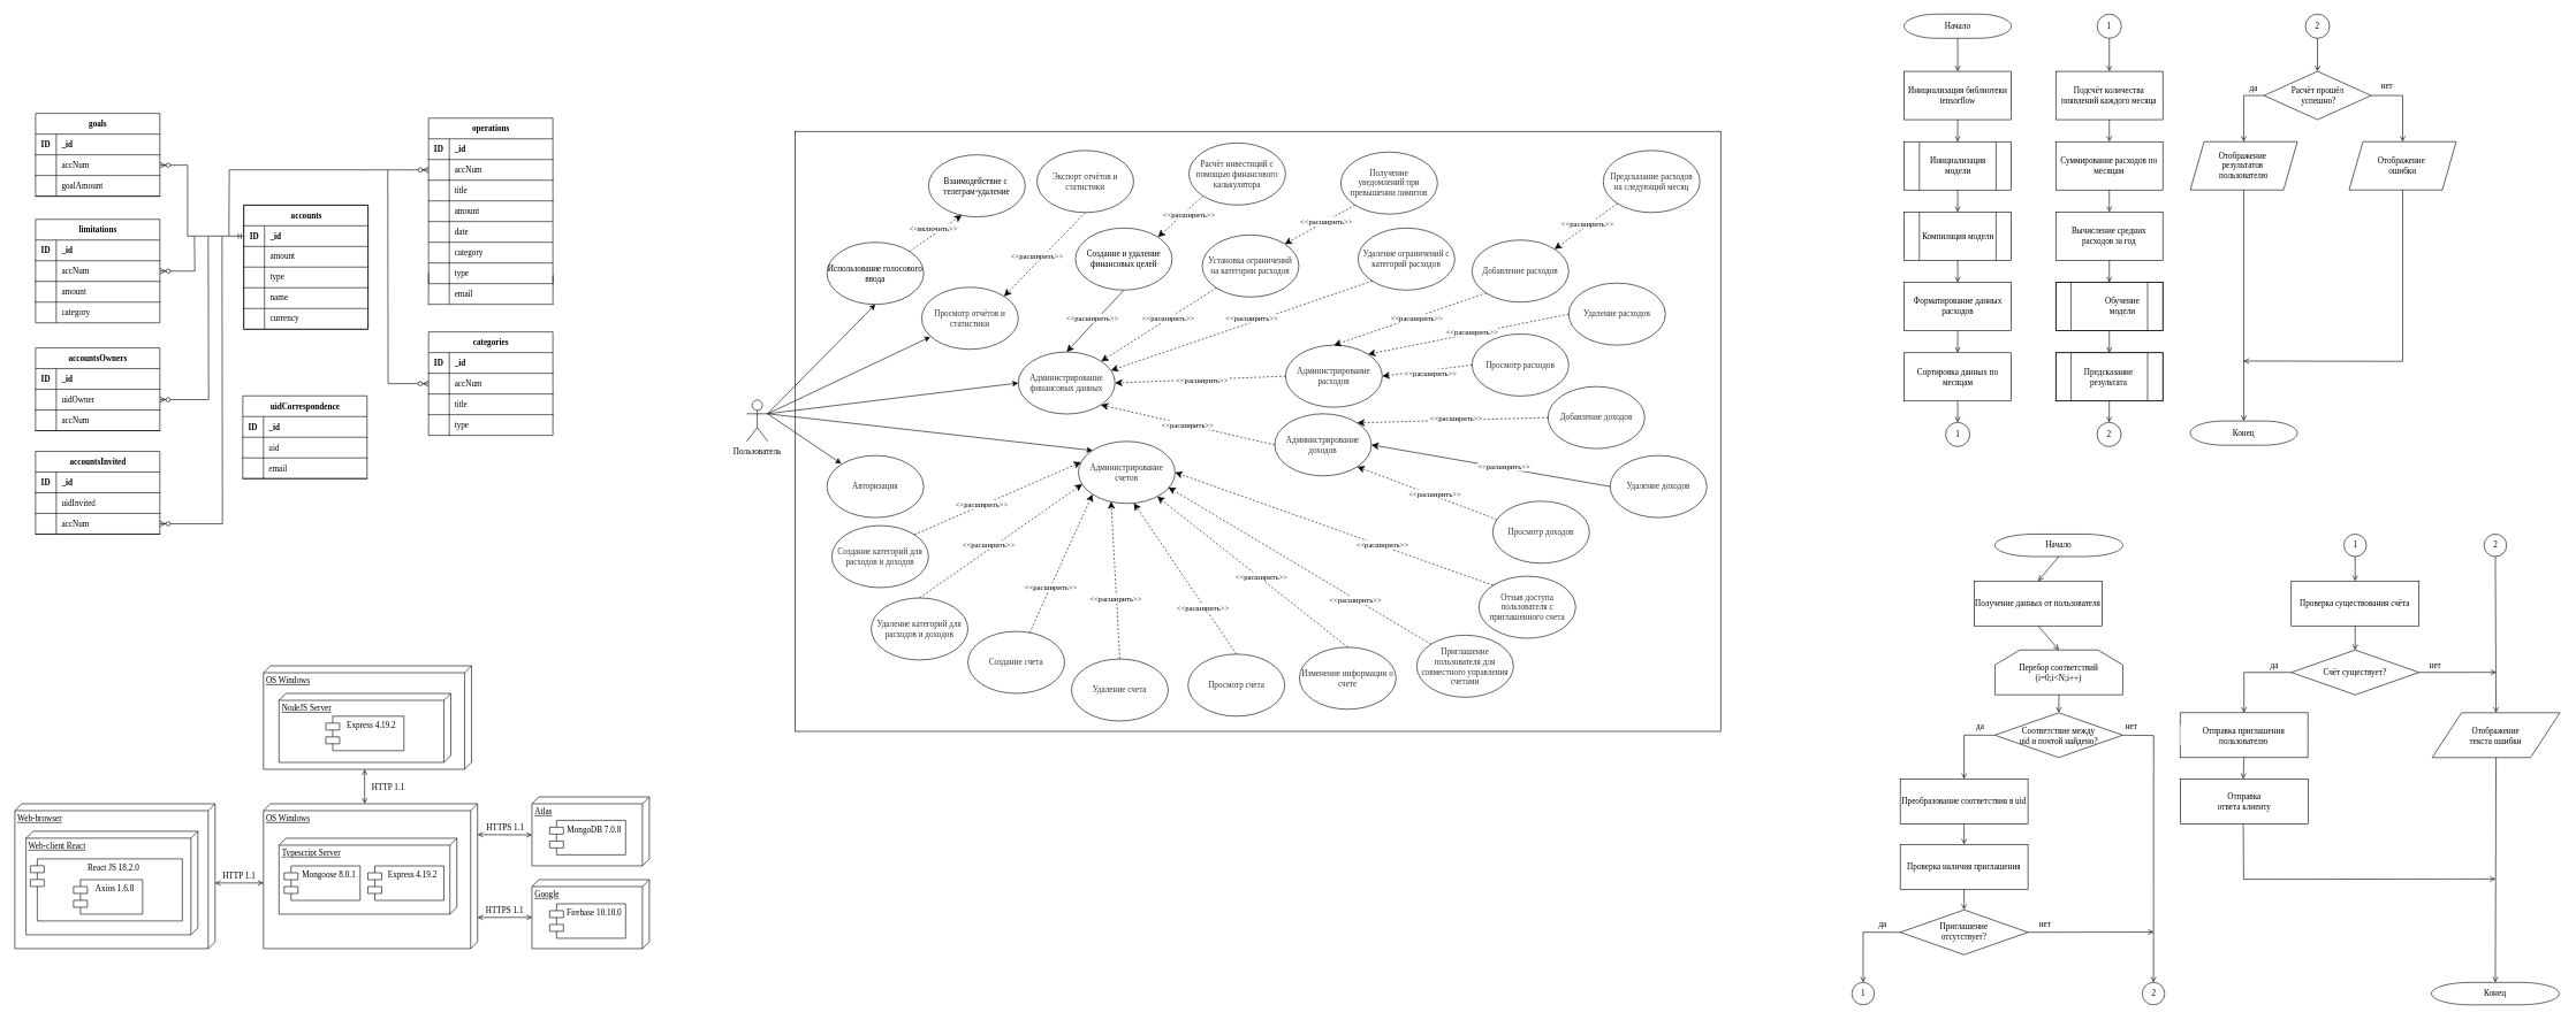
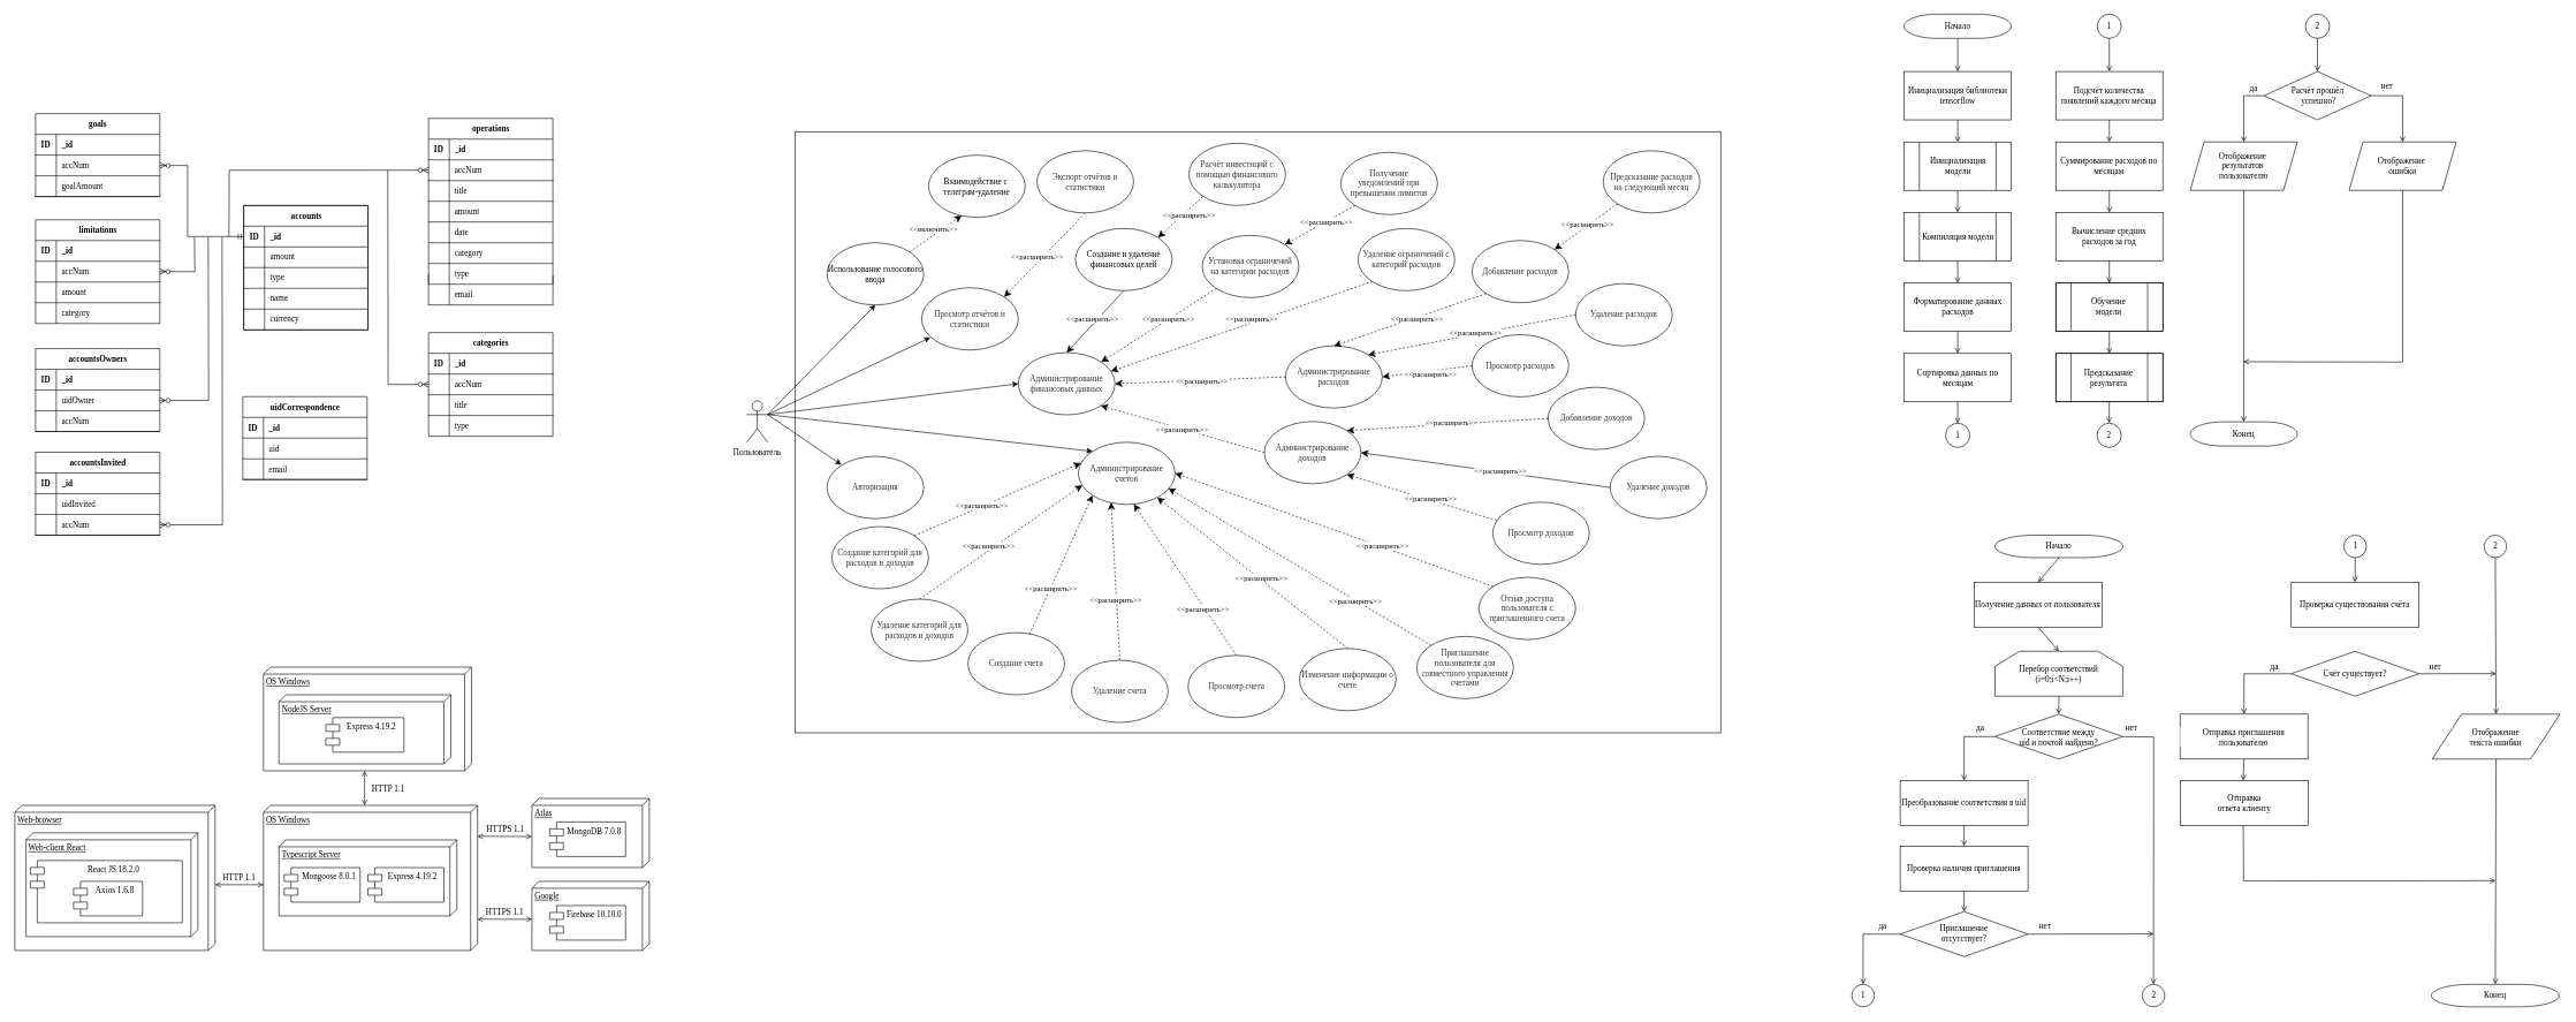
- <mxCell id="258" value="&lt;span&gt;&lt;font face=&quot;Times New Roman&quot;&gt;Обучение&lt;/font&gt;&lt;/span&gt;&lt;div&gt;&lt;span&gt;&lt;font face=&quot;Times New Roman&quot;&gt;модели&lt;/font&gt;&lt;/span&gt;&lt;/div&gt;" style="text;html=1;align=center;verticalAlign=middle;whiteSpace=wrap;rounded=0;fillColor=none;strokeColor=none;fontColor=#000000;labelBackgroundColor=none;fontStyle=0" parent="256" vertex="1"><mxGeometry x="47" y="17.5" width="100" height="35" as="geometry" /></mxCell>
+ <mxCell id="258" value="&lt;span&gt;&lt;font face=&quot;Times New Roman&quot;&gt;Обучение&lt;/font&gt;&lt;/span&gt;&lt;div&gt;&lt;span&gt;&lt;font face=&quot;Times New Roman&quot;&gt;модели&lt;/font&gt;&lt;/span&gt;&lt;/div&gt;" style="text;html=1;align=center;verticalAlign=middle;whiteSpace=wrap;rounded=0;fillColor=none;strokeColor=none;fontColor=#000000;labelBackgroundColor=none;fontStyle=0" parent="256" vertex="1"><mxGeometry x="27" y="17.5" width="100" height="35" as="geometry" /></mxCell>
- <mxCell id="289" value="Удаление расходов" style="ellipse;whiteSpace=wrap;html=1;strokeColor=#000000;fillColor=#FFFFFF;fontColor=#333333;labelBackgroundColor=#FFFFFF;fontFamily=Times New Roman;" parent="1" vertex="1"><mxGeometry x="2270" y="410" width="140" height="90" as="geometry" /></mxCell>
+ <mxCell id="289" value="Удаление расходов" style="ellipse;whiteSpace=wrap;html=1;strokeColor=#000000;fillColor=#FFFFFF;fontColor=#333333;labelBackgroundColor=#FFFFFF;fontFamily=Times New Roman;" parent="1" vertex="1"><mxGeometry x="2280" y="410" width="140" height="90" as="geometry" /></mxCell>
- <mxCell id="13" value="Администрирование доходов" style="ellipse;whiteSpace=wrap;html=1;strokeColor=#000000;fillColor=#FFFFFF;fontColor=#333333;labelBackgroundColor=none;fontFamily=Times New Roman;" parent="1" vertex="1"><mxGeometry x="1844.25" y="599.5" width="140" height="90" as="geometry" /></mxCell>
+ <mxCell id="13" value="Администрирование доходов" style="ellipse;whiteSpace=wrap;html=1;strokeColor=#000000;fillColor=#FFFFFF;fontColor=#333333;labelBackgroundColor=none;fontFamily=Times New Roman;" parent="1" vertex="1"><mxGeometry x="1829.25" y="609.5" width="140" height="90" as="geometry" /></mxCell>
- <mxCell id="233" value="" style="endArrow=none;html=1;rounded=0;labelBackgroundColor=none;labelBorderColor=#000000;strokeColor=#000000;fontFamily=Times New Roman;fontSize=12;fontColor=#000000;targetPerimeterSpacing=1;exitX=0.5;exitY=0;exitDx=0;exitDy=0;entryX=0.5;entryY=1;entryDx=0;entryDy=0;startArrow=open;startFill=0;exitPerimeter=0;fontStyle=0" parent="1" source="234" target="252" edge="1"><mxGeometry width="50" height="50" relative="1" as="geometry"><mxPoint x="3396.25" y="939.5" as="sourcePoint" /><mxPoint x="3396.25" y="888" as="targetPoint" /></mxGeometry></mxCell>
